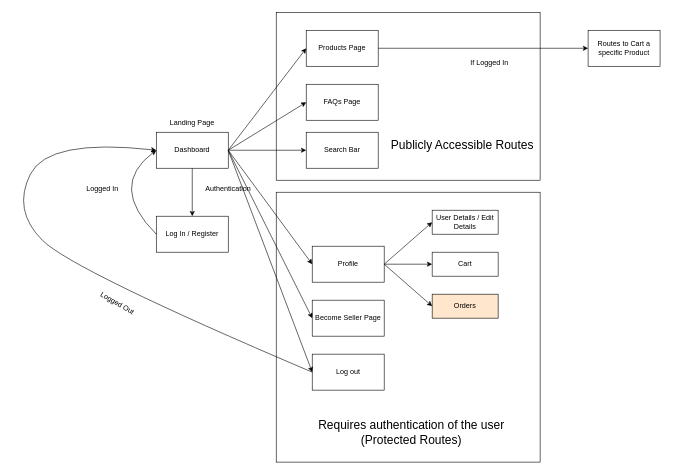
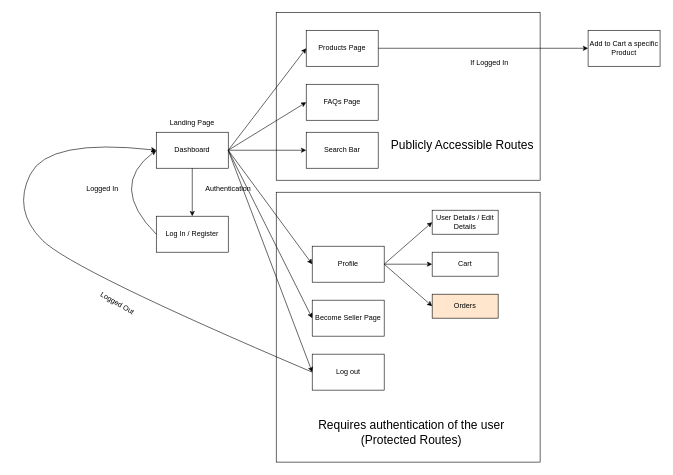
- <mxCell id="22" value="Routes to Cart a specific Product" style="rounded=0;whiteSpace=wrap;html=1;" vertex="1" parent="1"><mxGeometry x="980" y="50" width="120" height="60" as="geometry" /></mxCell>
+ <mxCell id="22" value="Add to Cart a specific Product" style="rounded=0;whiteSpace=wrap;html=1;" vertex="1" parent="1"><mxGeometry x="980" y="50" width="120" height="60" as="geometry" /></mxCell>
